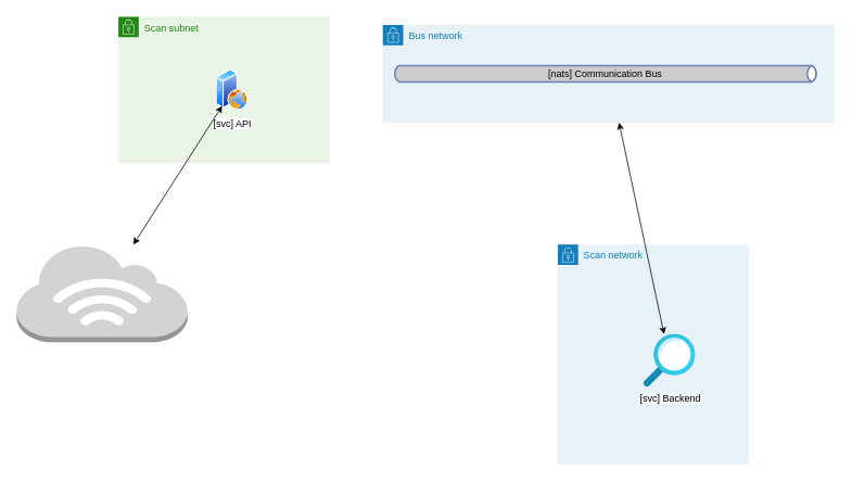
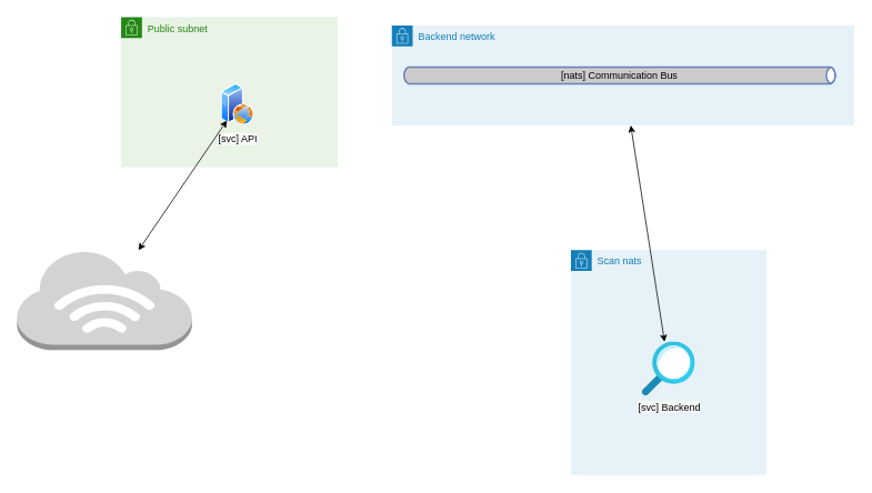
- <mxCell id="8" value="Scan subnet" style="points=[[0,0],[0.25,0],[0.5,0],[0.75,0],[1,0],[1,0.25],[1,0.5],[1,0.75],[1,1],[0.75,1],[0.5,1],[0.25,1],[0,1],[0,0.75],[0,0.5],[0,0.25]];outlineConnect=0;gradientColor=none;html=1;whiteSpace=wrap;fontSize=12;fontStyle=0;shape=mxgraph.aws4.group;grIcon=mxgraph.aws4.group_security_group;grStroke=0;strokeColor=#248814;fillColor=#E9F3E6;verticalAlign=top;align=left;spacingLeft=30;fontColor=#248814;dashed=0;" parent="7" vertex="1"><mxGeometry width="260" height="180" as="geometry" /></mxCell>
+ <mxCell id="8" value="Public subnet" style="points=[[0,0],[0.25,0],[0.5,0],[0.75,0],[1,0],[1,0.25],[1,0.5],[1,0.75],[1,1],[0.75,1],[0.5,1],[0.25,1],[0,1],[0,0.75],[0,0.5],[0,0.25]];outlineConnect=0;gradientColor=none;html=1;whiteSpace=wrap;fontSize=12;fontStyle=0;shape=mxgraph.aws4.group;grIcon=mxgraph.aws4.group_security_group;grStroke=0;strokeColor=#248814;fillColor=#E9F3E6;verticalAlign=top;align=left;spacingLeft=30;fontColor=#248814;dashed=0;" parent="7" vertex="1"><mxGeometry width="260" height="180" as="geometry" /></mxCell>
- <mxCell id="2" value="Bus network" style="points=[[0,0],[0.25,0],[0.5,0],[0.75,0],[1,0],[1,0.25],[1,0.5],[1,0.75],[1,1],[0.75,1],[0.5,1],[0.25,1],[0,1],[0,0.75],[0,0.5],[0,0.25]];outlineConnect=0;gradientColor=none;html=1;whiteSpace=wrap;fontSize=12;fontStyle=0;shape=mxgraph.aws4.group;grIcon=mxgraph.aws4.group_security_group;grStroke=0;strokeColor=#147EBA;fillColor=#E6F2F8;verticalAlign=top;align=left;spacingLeft=30;fontColor=#147EBA;dashed=0;" parent="1" vertex="1"><mxGeometry x="470" y="30" width="555" height="120" as="geometry" /></mxCell>
+ <mxCell id="2" value="Backend network" style="points=[[0,0],[0.25,0],[0.5,0],[0.75,0],[1,0],[1,0.25],[1,0.5],[1,0.75],[1,1],[0.75,1],[0.5,1],[0.25,1],[0,1],[0,0.75],[0,0.5],[0,0.25]];outlineConnect=0;gradientColor=none;html=1;whiteSpace=wrap;fontSize=12;fontStyle=0;shape=mxgraph.aws4.group;grIcon=mxgraph.aws4.group_security_group;grStroke=0;strokeColor=#147EBA;fillColor=#E6F2F8;verticalAlign=top;align=left;spacingLeft=30;fontColor=#147EBA;dashed=0;" parent="1" vertex="1"><mxGeometry x="470" y="30" width="555" height="120" as="geometry" /></mxCell>
- <mxCell id="9" value="[svc] API" style="aspect=fixed;perimeter=ellipsePerimeter;html=1;align=center;shadow=0;dashed=0;spacingTop=3;image;image=img/lib/active_directory/web_server.svg;fontFamily=Helvetica;fontSize=12;fontColor=#000000;strokeColor=#000000;fillColor=#ffffff;" parent="7" vertex="1"><mxGeometry x="120.0" y="65" width="40" height="50" as="geometry" /></mxCell>
+ <mxCell id="9" value="[svc] API" style="aspect=fixed;perimeter=ellipsePerimeter;html=1;align=center;shadow=0;dashed=0;spacingTop=3;image;image=img/lib/active_directory/web_server.svg;fontFamily=Helvetica;fontSize=12;fontColor=#000000;strokeColor=#000000;fillColor=#ffffff;" parent="7" vertex="1"><mxGeometry x="120.0" y="80" width="40" height="50" as="geometry" /></mxCell>
- <mxCell id="4" value="Scan network" style="points=[[0,0],[0.25,0],[0.5,0],[0.75,0],[1,0],[1,0.25],[1,0.5],[1,0.75],[1,1],[0.75,1],[0.5,1],[0.25,1],[0,1],[0,0.75],[0,0.5],[0,0.25]];outlineConnect=0;gradientColor=none;html=1;whiteSpace=wrap;fontSize=12;fontStyle=0;shape=mxgraph.aws4.group;grIcon=mxgraph.aws4.group_security_group;grStroke=0;strokeColor=#147EBA;fillColor=#E6F2F8;verticalAlign=top;align=left;spacingLeft=30;fontColor=#147EBA;dashed=0;" parent="1" vertex="1"><mxGeometry x="685" y="300" width="235" height="270" as="geometry" /></mxCell>
+ <mxCell id="4" value="Scan nats" style="points=[[0,0],[0.25,0],[0.5,0],[0.75,0],[1,0],[1,0.25],[1,0.5],[1,0.75],[1,1],[0.75,1],[0.5,1],[0.25,1],[0,1],[0,0.75],[0,0.5],[0,0.25]];outlineConnect=0;gradientColor=none;html=1;whiteSpace=wrap;fontSize=12;fontStyle=0;shape=mxgraph.aws4.group;grIcon=mxgraph.aws4.group_security_group;grStroke=0;strokeColor=#147EBA;fillColor=#E6F2F8;verticalAlign=top;align=left;spacingLeft=30;fontColor=#147EBA;dashed=0;" parent="1" vertex="1"><mxGeometry x="685" y="300" width="235" height="270" as="geometry" /></mxCell>
- <mxCell id="6" value="&lt;span style=&quot;background-color: rgb(248 , 249 , 250)&quot;&gt;[svc] Backend&lt;/span&gt;" style="aspect=fixed;html=1;points=[];align=center;image;fontSize=12;image=img/lib/azure2/general/Search.svg;fontColor=#000000;fillColor=none;" parent="1" vertex="1"><mxGeometry x="790.5" y="410" width="64" height="65" as="geometry" /></mxCell>
+ <mxCell id="6" value="&lt;span style=&quot;background-color: rgb(248 , 249 , 250)&quot;&gt;[svc] Backend&lt;/span&gt;" style="aspect=fixed;html=1;points=[];align=center;image;fontSize=12;image=img/lib/azure2/general/Search.svg;fontColor=#000000;fillColor=none;" parent="1" vertex="1"><mxGeometry x="770.5" y="410" width="64" height="65" as="geometry" /></mxCell>
